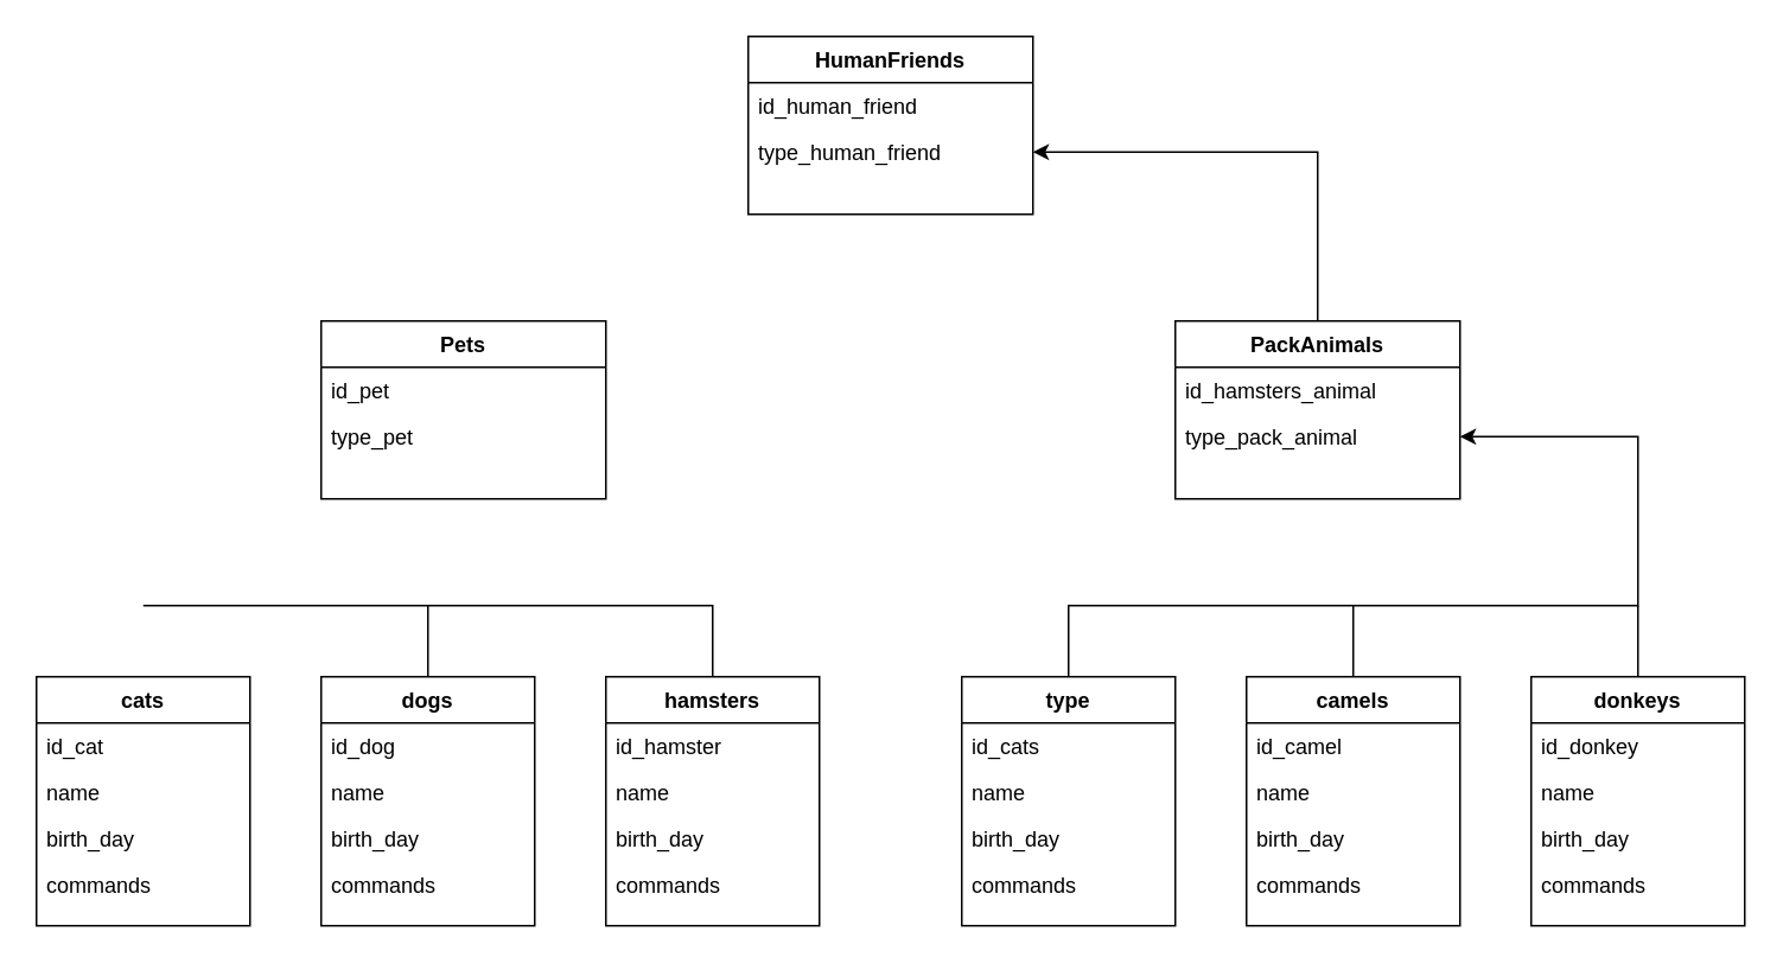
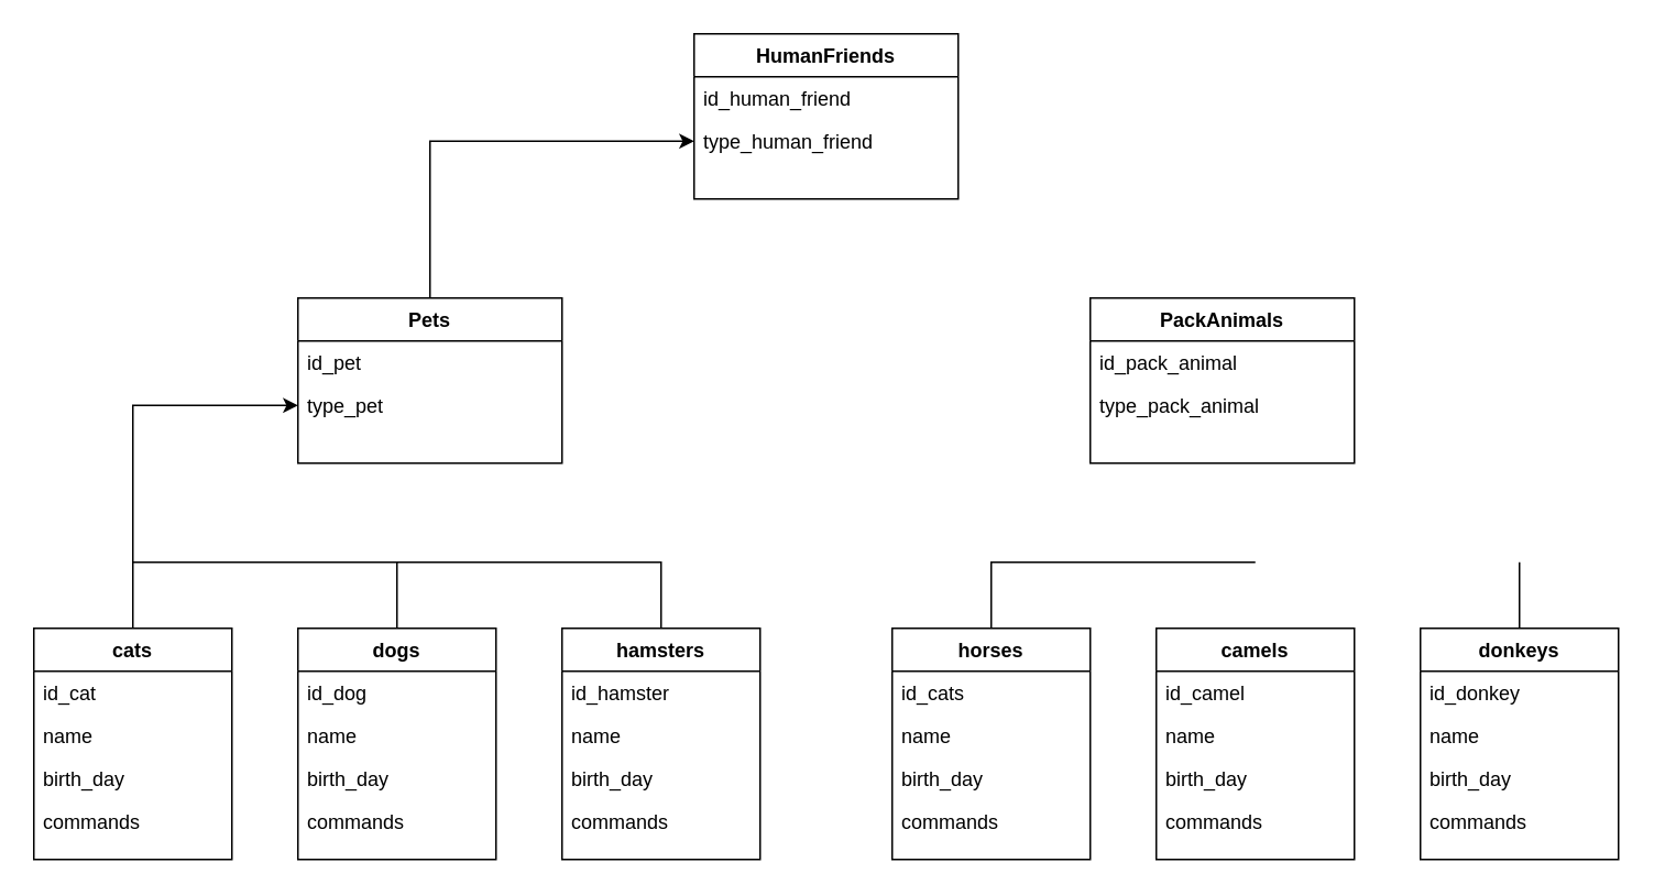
+ <mxCell id="43" style="edgeStyle=orthogonalEdgeStyle;rounded=0;orthogonalLoop=1;jettySize=auto;html=1;entryX=0;entryY=0.5;entryDx=0;entryDy=0;exitX=0.5;exitY=0;exitDx=0;exitDy=0;" parent="1" source="5" target="4" edge="1"><mxGeometry relative="1" as="geometry"><mxPoint x="360" y="230" as="sourcePoint" /><Array as="points"><mxPoint x="260" y="85" /></Array></mxGeometry></mxCell>
- <mxCell id="44" style="edgeStyle=orthogonalEdgeStyle;rounded=0;orthogonalLoop=1;jettySize=auto;html=1;entryX=1;entryY=0.5;entryDx=0;entryDy=0;exitX=0.5;exitY=0;exitDx=0;exitDy=0;" parent="1" source="8" target="4" edge="1"><mxGeometry relative="1" as="geometry"><mxPoint x="730" y="150" as="sourcePoint" /><Array as="points"><mxPoint x="740" y="85" /></Array></mxGeometry></mxCell>
- <mxCell id="9" value="id_hamsters_animal" style="text;align=left;verticalAlign=top;spacingLeft=4;spacingRight=4;overflow=hidden;rotatable=0;points=[[0,0.5],[1,0.5]];portConstraint=eastwest;rounded=0;shadow=0;html=0;" parent="8" vertex="1"><mxGeometry y="26" width="160" height="26" as="geometry" /></mxCell>
+ <mxCell id="9" value="id_pack_animal" style="text;align=left;verticalAlign=top;spacingLeft=4;spacingRight=4;overflow=hidden;rotatable=0;points=[[0,0.5],[1,0.5]];portConstraint=eastwest;rounded=0;shadow=0;html=0;" parent="8" vertex="1"><mxGeometry y="26" width="160" height="26" as="geometry" /></mxCell>
+ <mxCell id="11" style="edgeStyle=orthogonalEdgeStyle;rounded=0;orthogonalLoop=1;jettySize=auto;html=1;entryX=0;entryY=0.5;entryDx=0;entryDy=0;exitX=0.5;exitY=0;exitDx=0;exitDy=0;" parent="1" source="12" target="7" edge="1"><mxGeometry relative="1" as="geometry"><mxPoint x="-10" y="310" as="sourcePoint" /><Array as="points"><mxPoint x="80" y="245" /></Array></mxGeometry></mxCell>
- <mxCell id="32" style="edgeStyle=orthogonalEdgeStyle;rounded=0;orthogonalLoop=1;jettySize=auto;html=1;entryX=1;entryY=0.5;entryDx=0;entryDy=0;exitX=0.5;exitY=0;exitDx=0;exitDy=0;" parent="1" source="33" target="10" edge="1"><mxGeometry relative="1" as="geometry"><Array as="points"><mxPoint x="760" y="340" /><mxPoint x="920" y="340" /><mxPoint x="920" y="245" /></Array></mxGeometry></mxCell>
- <mxCell id="27" value="type" style="swimlane;fontStyle=1;align=center;verticalAlign=top;childLayout=stackLayout;horizontal=1;startSize=26;horizontalStack=0;resizeParent=1;resizeLast=0;collapsible=1;marginBottom=0;rounded=0;shadow=0;strokeWidth=1;" parent="1" vertex="1"><mxGeometry x="540" y="380" width="120" height="140" as="geometry"><mxRectangle x="130" y="380" width="160" height="26" as="alternateBounds" /></mxGeometry></mxCell>
+ <mxCell id="27" value="horses" style="swimlane;fontStyle=1;align=center;verticalAlign=top;childLayout=stackLayout;horizontal=1;startSize=26;horizontalStack=0;resizeParent=1;resizeLast=0;collapsible=1;marginBottom=0;rounded=0;shadow=0;strokeWidth=1;" parent="1" vertex="1"><mxGeometry x="540" y="380" width="120" height="140" as="geometry"><mxRectangle x="130" y="380" width="160" height="26" as="alternateBounds" /></mxGeometry></mxCell>
